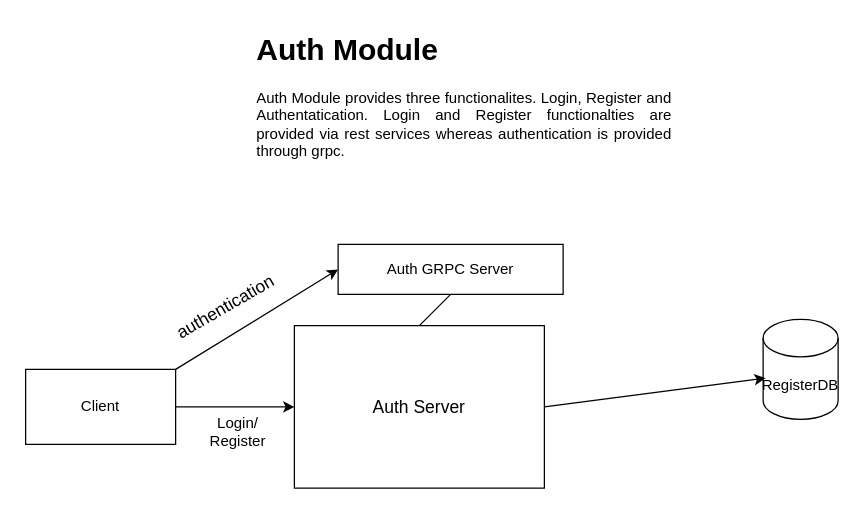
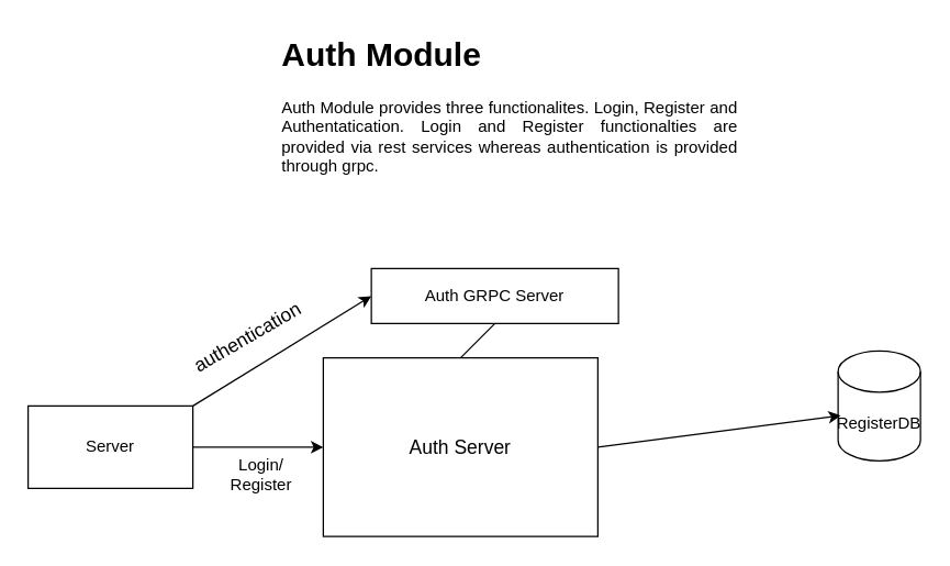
- <mxCell id="7" value="Client" style="rounded=0;whiteSpace=wrap;html=1;" vertex="1" parent="1"><mxGeometry x="20" y="295" width="120" height="60" as="geometry" /></mxCell>
+ <mxCell id="7" value="Server" style="rounded=0;whiteSpace=wrap;html=1;" vertex="1" parent="1"><mxGeometry x="20" y="295" width="120" height="60" as="geometry" /></mxCell>
